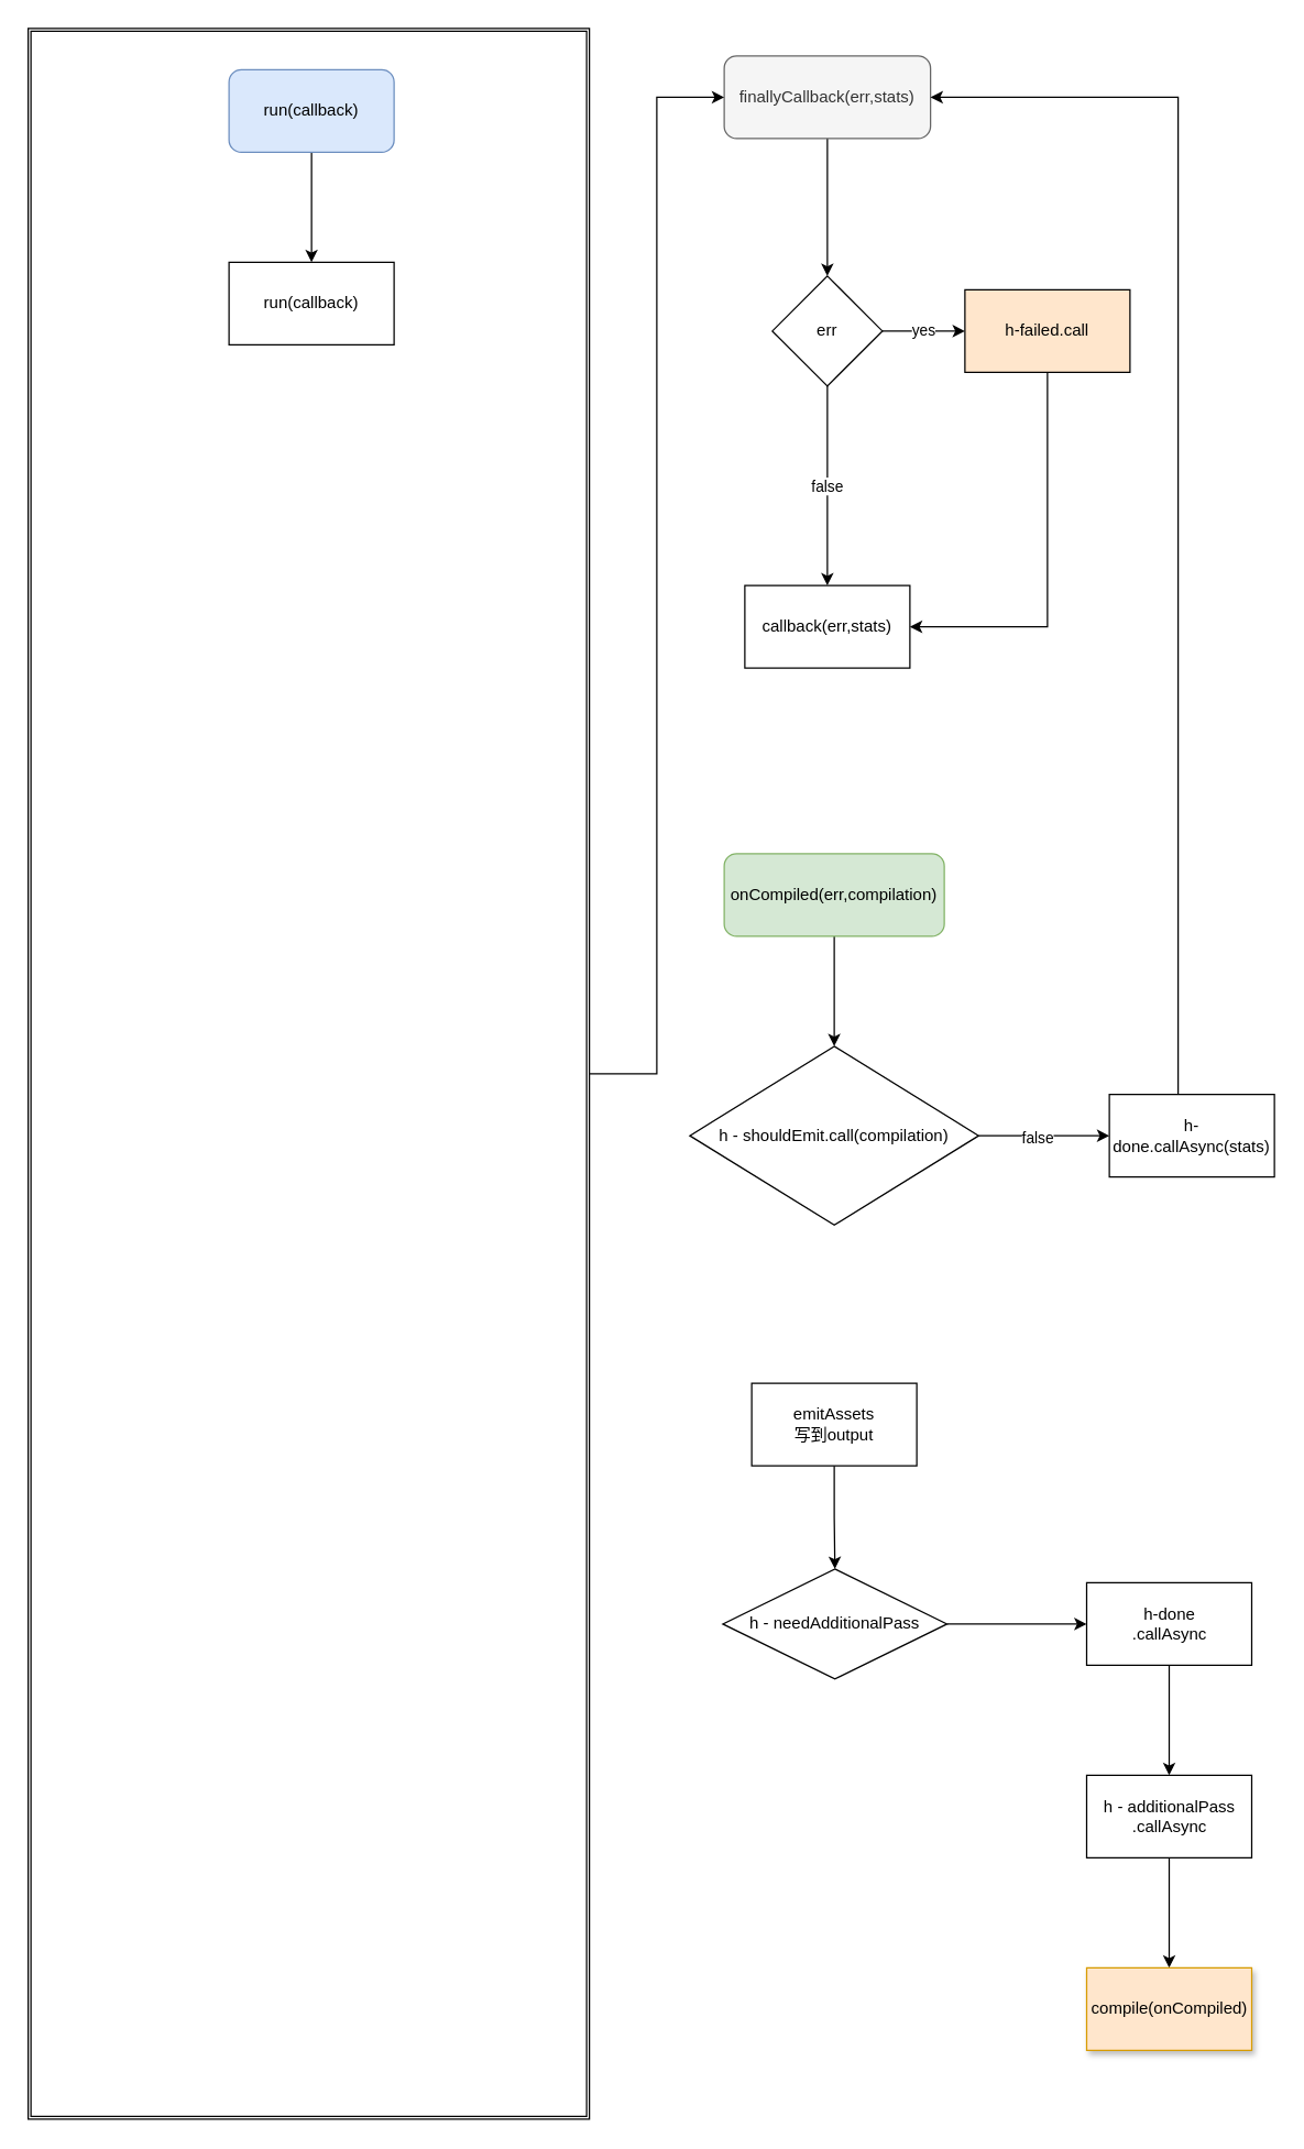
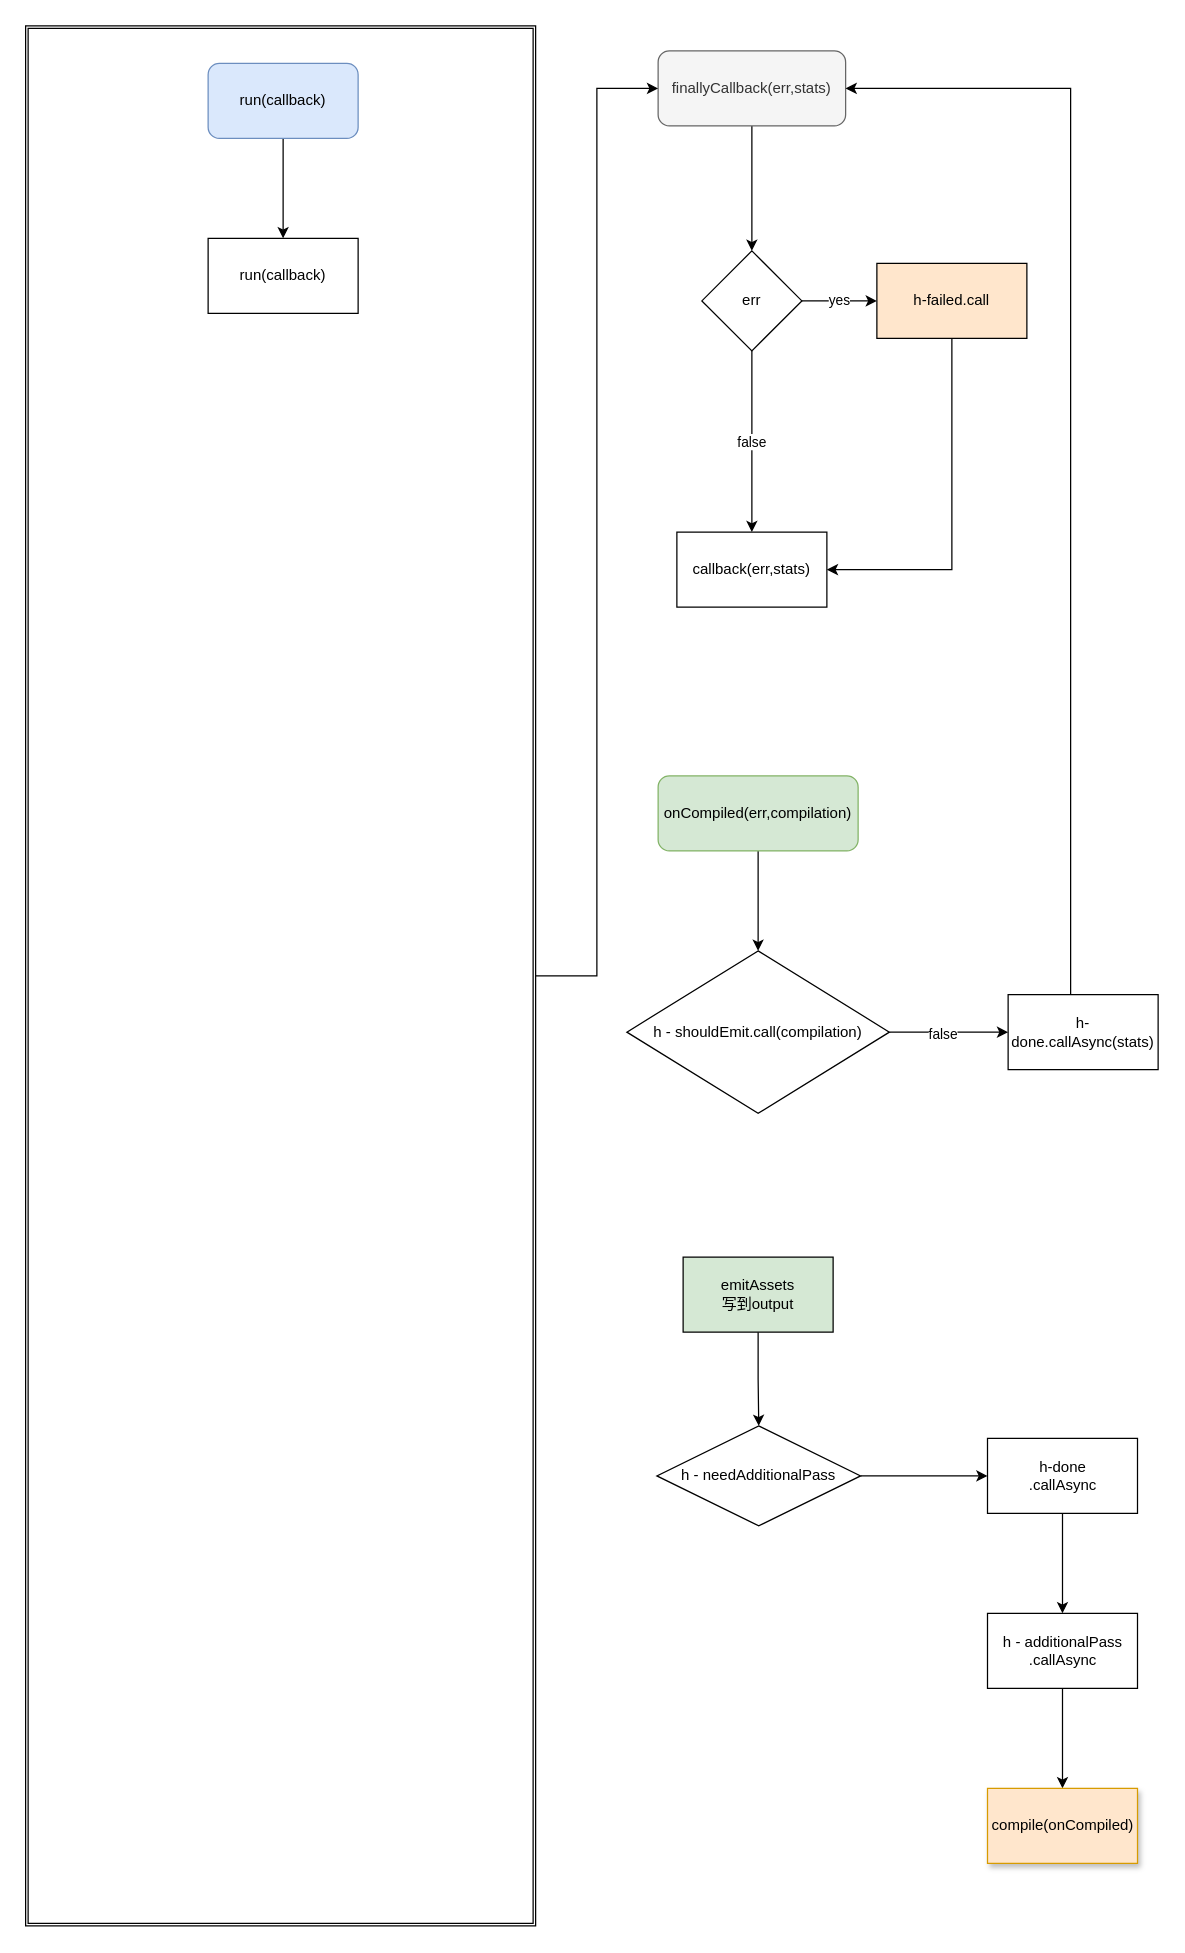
- <mxCell id="23" value="emitAssets&lt;br&gt;写到output" style="whiteSpace=wrap;html=1;rounded=0;" vertex="1" parent="1"><mxGeometry x="546" y="1005" width="120" height="60" as="geometry" /></mxCell>
+ <mxCell id="23" value="emitAssets&lt;br&gt;写到output" style="whiteSpace=wrap;html=1;rounded=0;fillColor=#d5e8d4;" vertex="1" parent="1"><mxGeometry x="546" y="1005" width="120" height="60" as="geometry" /></mxCell>
